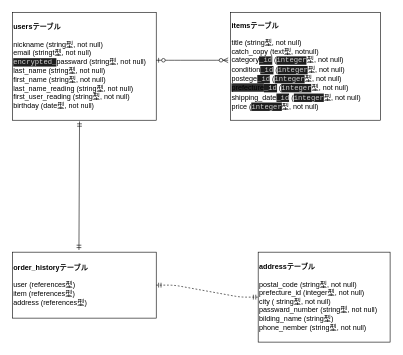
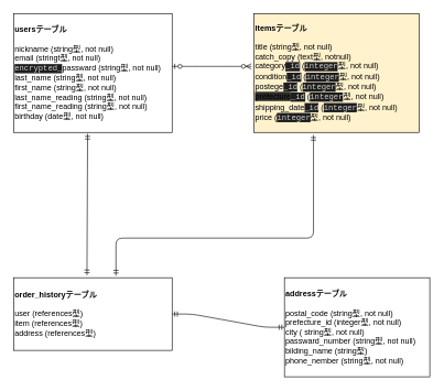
- <mxCell id="2" value="&lt;b&gt;usersテーブル&lt;br&gt;&lt;/b&gt;&lt;br&gt;nickname (string型, not null)&lt;br&gt;email (stringt型, not null)&lt;br&gt;&lt;span style=&quot;background-color: rgb(30 , 30 , 30) ; color: rgb(212 , 212 , 212) ; font-family: &amp;#34;menlo&amp;#34; , &amp;#34;monaco&amp;#34; , &amp;#34;courier new&amp;#34; , monospace&quot;&gt;encrypted_&lt;/span&gt;passward (string型, not null)&lt;br&gt;last_name (string型, not null)&lt;br&gt;first_name (string型, not null)&lt;br&gt;last_name_reading (string型, not null)&lt;br&gt;first_user_reading (string型, not null)&lt;br&gt;&lt;div&gt;&lt;span&gt;birthday (date型, not null)&lt;/span&gt;&lt;/div&gt;" style="rounded=0;whiteSpace=wrap;html=1;align=left;" vertex="1" parent="1"><mxGeometry x="20" y="20" width="240" height="180" as="geometry" /></mxCell>
+ <mxCell id="2" value="&lt;b&gt;usersテーブル&lt;br&gt;&lt;/b&gt;&lt;br&gt;nickname (string型, not null)&lt;br&gt;email (stringt型, not null)&lt;br&gt;&lt;span style=&quot;background-color: rgb(30 , 30 , 30) ; color: rgb(212 , 212 , 212) ; font-family: &amp;#34;menlo&amp;#34; , &amp;#34;monaco&amp;#34; , &amp;#34;courier new&amp;#34; , monospace&quot;&gt;encrypted_&lt;/span&gt;passward (string型, not null)&lt;br&gt;last_name (string型, not null)&lt;br&gt;first_name (string型, not null)&lt;br&gt;last_name_reading (string型, not null)&lt;br&gt;first_name_reading (string型, not null)&lt;br&gt;&lt;div&gt;&lt;span&gt;birthday (date型, not null)&lt;/span&gt;&lt;/div&gt;" style="rounded=0;whiteSpace=wrap;html=1;align=left;" vertex="1" parent="1"><mxGeometry x="20" y="20" width="240" height="180" as="geometry" /></mxCell>
- <mxCell id="3" value="&lt;b&gt;itemsテーブル&lt;/b&gt;&lt;br&gt;&lt;br&gt;title (string型, not null)&lt;br&gt;catch_copy (text型, notnull)&lt;br&gt;category&lt;span style=&quot;background-color: rgb(30 , 30 , 30) ; color: rgb(212 , 212 , 212) ; font-family: &amp;#34;menlo&amp;#34; , &amp;#34;monaco&amp;#34; , &amp;#34;courier new&amp;#34; , monospace&quot;&gt;_id&lt;/span&gt;&amp;nbsp;(&lt;span style=&quot;background-color: rgb(30 , 30 , 30) ; color: rgb(212 , 212 , 212) ; font-family: &amp;#34;menlo&amp;#34; , &amp;#34;monaco&amp;#34; , &amp;#34;courier new&amp;#34; , monospace&quot;&gt;integer&lt;/span&gt;型, not null)&lt;br&gt;condition&lt;span style=&quot;background-color: rgb(30 , 30 , 30) ; color: rgb(212 , 212 , 212) ; font-family: &amp;#34;menlo&amp;#34; , &amp;#34;monaco&amp;#34; , &amp;#34;courier new&amp;#34; , monospace&quot;&gt;_id&lt;/span&gt;&amp;nbsp;(&lt;span style=&quot;background-color: rgb(30 , 30 , 30) ; color: rgb(212 , 212 , 212) ; font-family: &amp;#34;menlo&amp;#34; , &amp;#34;monaco&amp;#34; , &amp;#34;courier new&amp;#34; , monospace&quot;&gt;integer&lt;/span&gt;型, not null)&lt;br&gt;postege&lt;span style=&quot;background-color: rgb(30 , 30 , 30) ; color: rgb(212 , 212 , 212) ; font-family: &amp;#34;menlo&amp;#34; , &amp;#34;monaco&amp;#34; , &amp;#34;courier new&amp;#34; , monospace&quot;&gt;_id&lt;/span&gt;&amp;nbsp;(&lt;span style=&quot;background-color: rgb(30 , 30 , 30) ; color: rgb(212 , 212 , 212) ; font-family: &amp;#34;menlo&amp;#34; , &amp;#34;monaco&amp;#34; , &amp;#34;courier new&amp;#34; , monospace&quot;&gt;integer&lt;/span&gt;型, not null)&lt;br&gt;&lt;span style=&quot;background-color: rgb(42 , 42 , 42)&quot;&gt;prefecture&lt;/span&gt;&lt;span style=&quot;background-color: rgb(30 , 30 , 30) ; color: rgb(212 , 212 , 212) ; font-family: &amp;#34;menlo&amp;#34; , &amp;#34;monaco&amp;#34; , &amp;#34;courier new&amp;#34; , monospace&quot;&gt;_id&lt;/span&gt;&amp;nbsp;(&lt;span style=&quot;background-color: rgb(30 , 30 , 30) ; color: rgb(212 , 212 , 212) ; font-family: &amp;#34;menlo&amp;#34; , &amp;#34;monaco&amp;#34; , &amp;#34;courier new&amp;#34; , monospace&quot;&gt;integer&lt;/span&gt;型, not null)&lt;br&gt;shipping_date&lt;span style=&quot;background-color: rgb(30 , 30 , 30) ; color: rgb(212 , 212 , 212) ; font-family: &amp;#34;menlo&amp;#34; , &amp;#34;monaco&amp;#34; , &amp;#34;courier new&amp;#34; , monospace&quot;&gt;_id&lt;/span&gt;&amp;nbsp;(&lt;span style=&quot;background-color: rgb(30 , 30 , 30) ; color: rgb(212 , 212 , 212) ; font-family: &amp;#34;menlo&amp;#34; , &amp;#34;monaco&amp;#34; , &amp;#34;courier new&amp;#34; , monospace&quot;&gt;integer&lt;/span&gt;型, not null)&lt;br&gt;price (&lt;span style=&quot;background-color: rgb(30 , 30 , 30) ; color: rgb(212 , 212 , 212) ; font-family: &amp;#34;menlo&amp;#34; , &amp;#34;monaco&amp;#34; , &amp;#34;courier new&amp;#34; , monospace&quot;&gt;integer&lt;/span&gt;型, not null)" style="rounded=0;whiteSpace=wrap;html=1;align=left;" vertex="1" parent="1"><mxGeometry x="384" y="20" width="250" height="180" as="geometry" /></mxCell>
+ <mxCell id="3" value="&lt;b&gt;itemsテーブル&lt;/b&gt;&lt;br&gt;&lt;br&gt;title (string型, not null)&lt;br&gt;catch_copy (text型, notnull)&lt;br&gt;category&lt;span style=&quot;background-color: rgb(30 , 30 , 30) ; color: rgb(212 , 212 , 212) ; font-family: &amp;#34;menlo&amp;#34; , &amp;#34;monaco&amp;#34; , &amp;#34;courier new&amp;#34; , monospace&quot;&gt;_id&lt;/span&gt;&amp;nbsp;(&lt;span style=&quot;background-color: rgb(30 , 30 , 30) ; color: rgb(212 , 212 , 212) ; font-family: &amp;#34;menlo&amp;#34; , &amp;#34;monaco&amp;#34; , &amp;#34;courier new&amp;#34; , monospace&quot;&gt;integer&lt;/span&gt;型, not null)&lt;br&gt;condition&lt;span style=&quot;background-color: rgb(30 , 30 , 30) ; color: rgb(212 , 212 , 212) ; font-family: &amp;#34;menlo&amp;#34; , &amp;#34;monaco&amp;#34; , &amp;#34;courier new&amp;#34; , monospace&quot;&gt;_id&lt;/span&gt;&amp;nbsp;(&lt;span style=&quot;background-color: rgb(30 , 30 , 30) ; color: rgb(212 , 212 , 212) ; font-family: &amp;#34;menlo&amp;#34; , &amp;#34;monaco&amp;#34; , &amp;#34;courier new&amp;#34; , monospace&quot;&gt;integer&lt;/span&gt;型, not null)&lt;br&gt;postege&lt;span style=&quot;background-color: rgb(30 , 30 , 30) ; color: rgb(212 , 212 , 212) ; font-family: &amp;#34;menlo&amp;#34; , &amp;#34;monaco&amp;#34; , &amp;#34;courier new&amp;#34; , monospace&quot;&gt;_id&lt;/span&gt;&amp;nbsp;(&lt;span style=&quot;background-color: rgb(30 , 30 , 30) ; color: rgb(212 , 212 , 212) ; font-family: &amp;#34;menlo&amp;#34; , &amp;#34;monaco&amp;#34; , &amp;#34;courier new&amp;#34; , monospace&quot;&gt;integer&lt;/span&gt;型, not null)&lt;br&gt;&lt;span style=&quot;background-color: rgb(42 , 42 , 42)&quot;&gt;prefecture&lt;/span&gt;&lt;span style=&quot;background-color: rgb(30 , 30 , 30) ; color: rgb(212 , 212 , 212) ; font-family: &amp;#34;menlo&amp;#34; , &amp;#34;monaco&amp;#34; , &amp;#34;courier new&amp;#34; , monospace&quot;&gt;_id&lt;/span&gt;&amp;nbsp;(&lt;span style=&quot;background-color: rgb(30 , 30 , 30) ; color: rgb(212 , 212 , 212) ; font-family: &amp;#34;menlo&amp;#34; , &amp;#34;monaco&amp;#34; , &amp;#34;courier new&amp;#34; , monospace&quot;&gt;integer&lt;/span&gt;型, not null)&lt;br&gt;shipping_date&lt;span style=&quot;background-color: rgb(30 , 30 , 30) ; color: rgb(212 , 212 , 212) ; font-family: &amp;#34;menlo&amp;#34; , &amp;#34;monaco&amp;#34; , &amp;#34;courier new&amp;#34; , monospace&quot;&gt;_id&lt;/span&gt;&amp;nbsp;(&lt;span style=&quot;background-color: rgb(30 , 30 , 30) ; color: rgb(212 , 212 , 212) ; font-family: &amp;#34;menlo&amp;#34; , &amp;#34;monaco&amp;#34; , &amp;#34;courier new&amp;#34; , monospace&quot;&gt;integer&lt;/span&gt;型, not null)&lt;br&gt;price (&lt;span style=&quot;background-color: rgb(30 , 30 , 30) ; color: rgb(212 , 212 , 212) ; font-family: &amp;#34;menlo&amp;#34; , &amp;#34;monaco&amp;#34; , &amp;#34;courier new&amp;#34; , monospace&quot;&gt;integer&lt;/span&gt;型, not null)" style="rounded=0;whiteSpace=wrap;html=1;align=left;fillColor=#fff2cc;" vertex="1" parent="1"><mxGeometry x="384" y="20" width="250" height="180" as="geometry" /></mxCell>
+ <mxCell id="8" value="" style="edgeStyle=orthogonalEdgeStyle;fontSize=12;html=1;endArrow=ERmandOne;startArrow=ERmandOne;exitX=0.646;exitY=-0.029;exitDx=0;exitDy=0;exitPerimeter=0;entryX=0.36;entryY=1.021;entryDx=0;entryDy=0;entryPerimeter=0;" edge="1" parent="1" source="4" target="3"><mxGeometry width="100" height="100" relative="1" as="geometry"><mxPoint x="290" y="400" as="sourcePoint" /><mxPoint x="440" y="160" as="targetPoint" /><Array as="points"><mxPoint x="175" y="360" /><mxPoint x="474" y="360" /></Array></mxGeometry></mxCell>
- <mxCell id="7" value="" style="edgeStyle=entityRelationEdgeStyle;fontSize=12;html=1;endArrow=ERmandOne;startArrow=ERmandOne;exitX=1;exitY=0.5;exitDx=0;exitDy=0;entryX=0;entryY=0.5;entryDx=0;entryDy=0;dashed=1;" edge="1" parent="1" source="4" target="5"><mxGeometry width="100" height="100" relative="1" as="geometry"><mxPoint x="290" y="400" as="sourcePoint" /><mxPoint x="390" y="300" as="targetPoint" /></mxGeometry></mxCell>
+ <mxCell id="7" value="" style="edgeStyle=entityRelationEdgeStyle;fontSize=12;html=1;endArrow=ERmandOne;startArrow=ERmandOne;exitX=1;exitY=0.5;exitDx=0;exitDy=0;entryX=0;entryY=0.5;entryDx=0;entryDy=0;" edge="1" parent="1" source="4" target="5"><mxGeometry width="100" height="100" relative="1" as="geometry"><mxPoint x="290" y="400" as="sourcePoint" /><mxPoint x="390" y="300" as="targetPoint" /></mxGeometry></mxCell>
